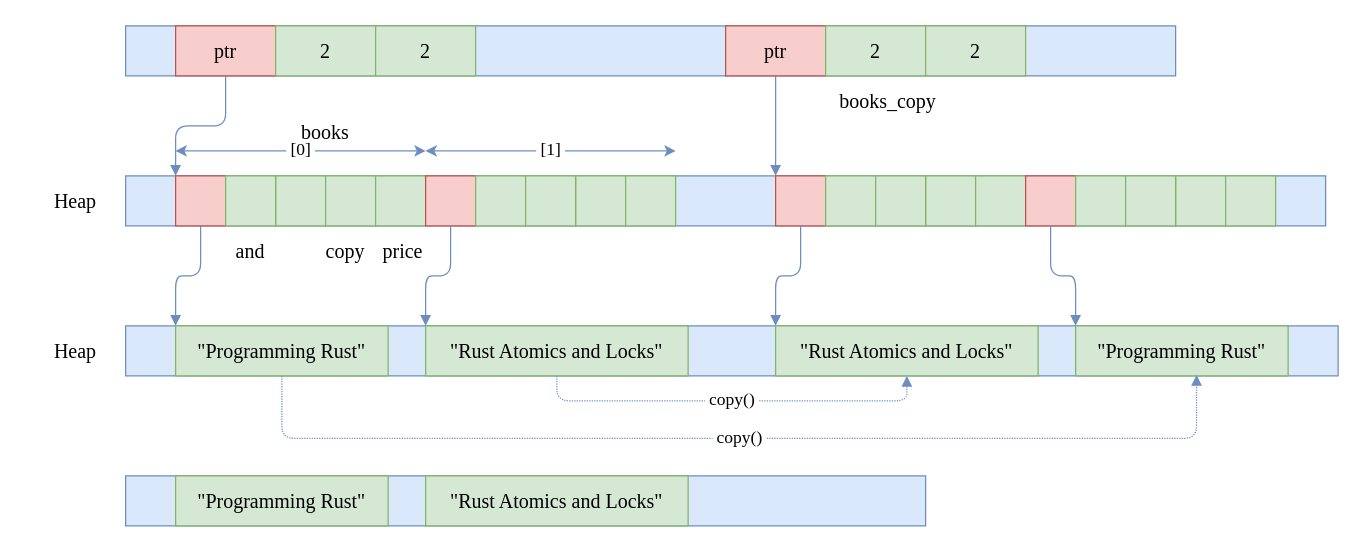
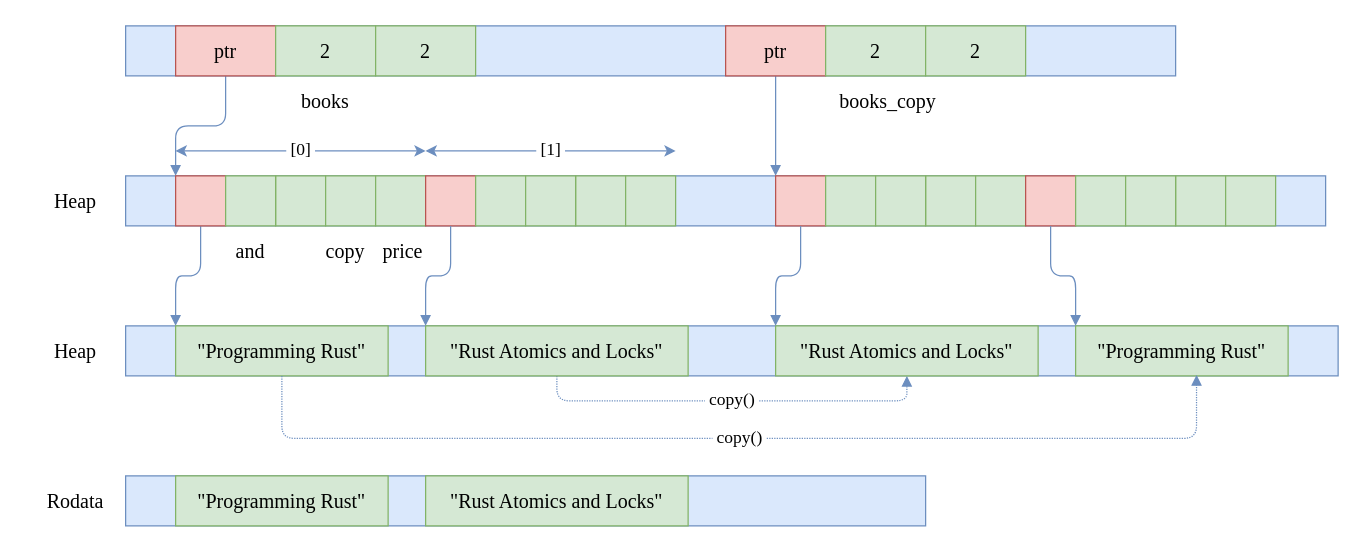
- <mxCell id="14" value="books" style="text;html=1;align=center;verticalAlign=middle;whiteSpace=wrap;rounded=0;fontFamily=Ubuntu;fontSize=16;fontStyle=0;" vertex="1" parent="1"><mxGeometry x="220" y="85" width="80" height="40" as="geometry" /></mxCell>
+ <mxCell id="14" value="books" style="text;html=1;align=center;verticalAlign=middle;whiteSpace=wrap;rounded=0;fontFamily=Ubuntu;fontSize=16;fontStyle=0;" vertex="1" parent="1"><mxGeometry x="220" y="60" width="80" height="40" as="geometry" /></mxCell>
+ <mxCell id="6" value="Rodata" style="text;html=1;align=center;verticalAlign=middle;whiteSpace=wrap;rounded=0;fontFamily=Ubuntu;fontSize=16;fontStyle=0;" parent="5" vertex="1"><mxGeometry width="80" height="40" as="geometry" /></mxCell>
